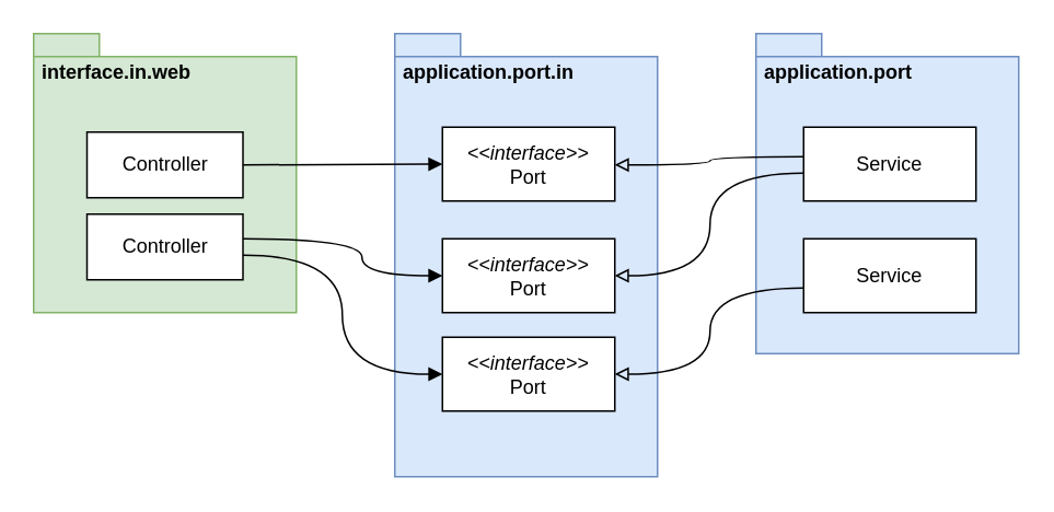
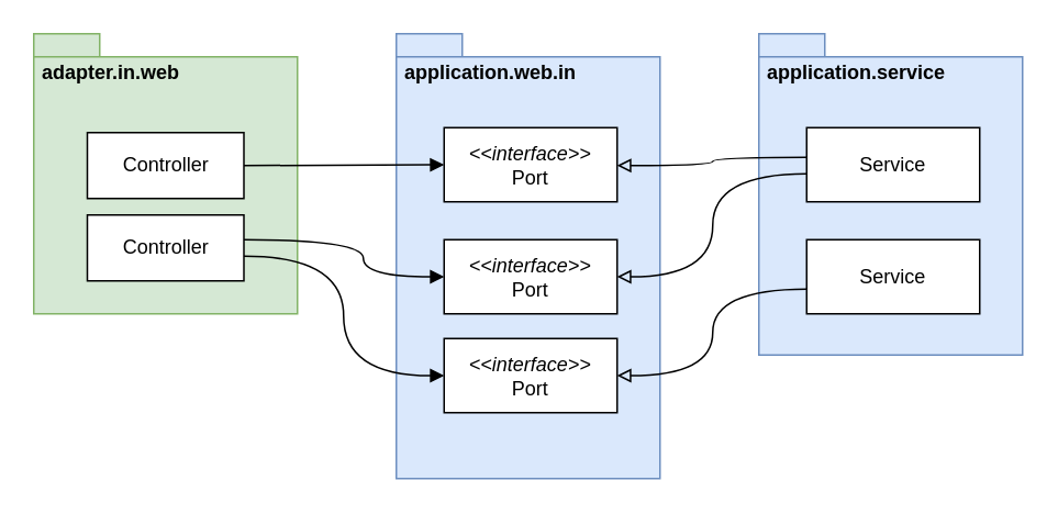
- <mxCell id="4" value="&amp;nbsp;interface.in.web" style="shape=folder;fontStyle=1;spacingTop=10;tabWidth=40;tabHeight=14;tabPosition=left;html=1;whiteSpace=wrap;verticalAlign=top;align=left;fillColor=#d5e8d4;strokeColor=#82b366;" vertex="1" parent="1"><mxGeometry x="20" y="20" width="160" height="170" as="geometry" /></mxCell>
+ <mxCell id="4" value="&amp;nbsp;adapter.in.web" style="shape=folder;fontStyle=1;spacingTop=10;tabWidth=40;tabHeight=14;tabPosition=left;html=1;whiteSpace=wrap;verticalAlign=top;align=left;fillColor=#d5e8d4;strokeColor=#82b366;" vertex="1" parent="1"><mxGeometry x="20" y="20" width="160" height="170" as="geometry" /></mxCell>
- <mxCell id="2" value="&amp;nbsp;application.port.in" style="shape=folder;fontStyle=1;spacingTop=10;tabWidth=40;tabHeight=14;tabPosition=left;html=1;whiteSpace=wrap;verticalAlign=top;align=left;fillColor=#dae8fc;strokeColor=#6c8ebf;" vertex="1" parent="1"><mxGeometry x="240" y="20" width="160" height="270" as="geometry" /></mxCell>
+ <mxCell id="2" value="&amp;nbsp;application.web.in" style="shape=folder;fontStyle=1;spacingTop=10;tabWidth=40;tabHeight=14;tabPosition=left;html=1;whiteSpace=wrap;verticalAlign=top;align=left;fillColor=#dae8fc;strokeColor=#6c8ebf;" vertex="1" parent="1"><mxGeometry x="240" y="20" width="160" height="270" as="geometry" /></mxCell>
- <mxCell id="12" value="&amp;nbsp;application.port" style="shape=folder;fontStyle=1;spacingTop=10;tabWidth=40;tabHeight=14;tabPosition=left;html=1;whiteSpace=wrap;verticalAlign=top;align=left;fillColor=#dae8fc;strokeColor=#6c8ebf;" vertex="1" parent="1"><mxGeometry x="460" y="20" width="160" height="195" as="geometry" /></mxCell>
+ <mxCell id="12" value="&amp;nbsp;application.service" style="shape=folder;fontStyle=1;spacingTop=10;tabWidth=40;tabHeight=14;tabPosition=left;html=1;whiteSpace=wrap;verticalAlign=top;align=left;fillColor=#dae8fc;strokeColor=#6c8ebf;" vertex="1" parent="1"><mxGeometry x="460" y="20" width="160" height="195" as="geometry" /></mxCell>
